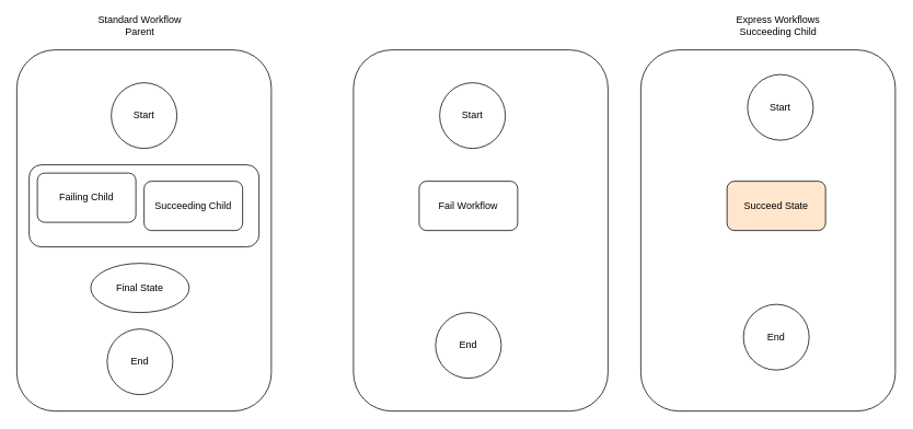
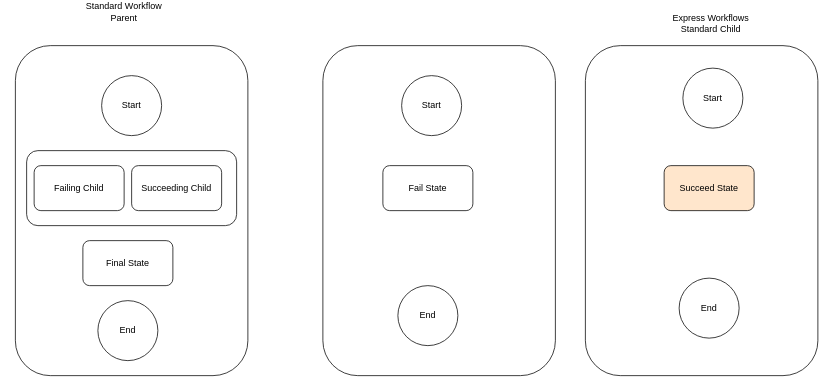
- <mxCell id="6" value="&lt;div&gt;Standard Workflow&lt;/div&gt;&lt;div&gt;Parent&lt;/div&gt;" style="text;html=1;strokeColor=none;fillColor=none;align=center;verticalAlign=middle;whiteSpace=wrap;rounded=0;" vertex="1" parent="1"><mxGeometry x="85" y="20" width="170" height="20" as="geometry" /></mxCell>
+ <mxCell id="6" value="&lt;div&gt;Standard Workflow&lt;/div&gt;&lt;div&gt;Parent&lt;/div&gt;" style="text;html=1;strokeColor=none;fillColor=none;align=center;verticalAlign=middle;whiteSpace=wrap;rounded=0;" vertex="1" parent="1"><mxGeometry x="80" y="5" width="170" height="20" as="geometry" /></mxCell>
- <mxCell id="7" value="&lt;div&gt;Express Workflows&lt;/div&gt;&lt;div&gt;Succeeding Child&lt;/div&gt;" style="text;html=1;strokeColor=none;fillColor=none;align=center;verticalAlign=middle;whiteSpace=wrap;rounded=0;" vertex="1" parent="1"><mxGeometry x="870" y="20" width="155" height="20" as="geometry" /></mxCell>
+ <mxCell id="7" value="&lt;div&gt;Express Workflows&lt;/div&gt;&lt;div&gt;Standard Child&lt;/div&gt;" style="text;html=1;strokeColor=none;fillColor=none;align=center;verticalAlign=middle;whiteSpace=wrap;rounded=0;" vertex="1" parent="1"><mxGeometry x="870" y="20" width="155" height="20" as="geometry" /></mxCell>
- <mxCell id="9" value="Failing Child" style="rounded=1;whiteSpace=wrap;html=1;" vertex="1" parent="1"><mxGeometry x="45" y="210" width="120" height="60" as="geometry" /></mxCell>
+ <mxCell id="9" value="Failing Child" style="rounded=1;whiteSpace=wrap;html=1;" vertex="1" parent="1"><mxGeometry x="45" y="220" width="120" height="60" as="geometry" /></mxCell>
- <mxCell id="16" value="Fail Workflow" style="rounded=1;whiteSpace=wrap;html=1;" vertex="1" parent="1"><mxGeometry x="510" y="220" width="120" height="60" as="geometry" /></mxCell>
+ <mxCell id="16" value="Fail State" style="rounded=1;whiteSpace=wrap;html=1;" vertex="1" parent="1"><mxGeometry x="510" y="220" width="120" height="60" as="geometry" /></mxCell>
- <mxCell id="18" value="Final State" style="ellipse;whiteSpace=wrap;html=1;" vertex="1" parent="1"><mxGeometry x="110" y="320" width="120" height="60" as="geometry" /></mxCell>
+ <mxCell id="18" value="Final State" style="rounded=1;whiteSpace=wrap;html=1;" vertex="1" parent="1"><mxGeometry x="110" y="320" width="120" height="60" as="geometry" /></mxCell>
